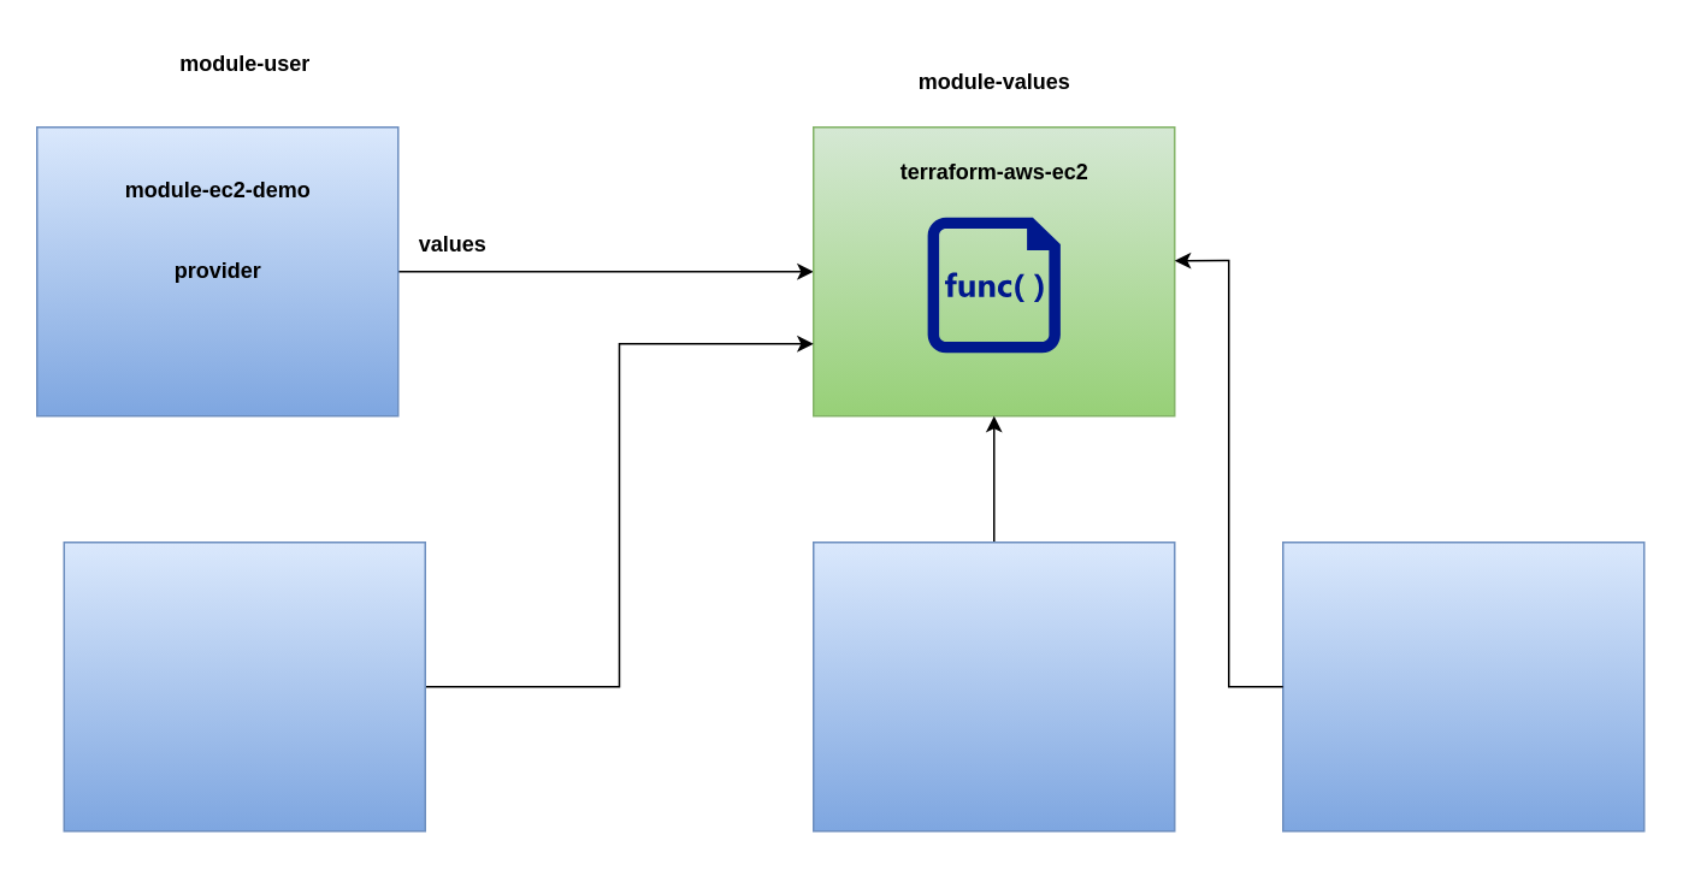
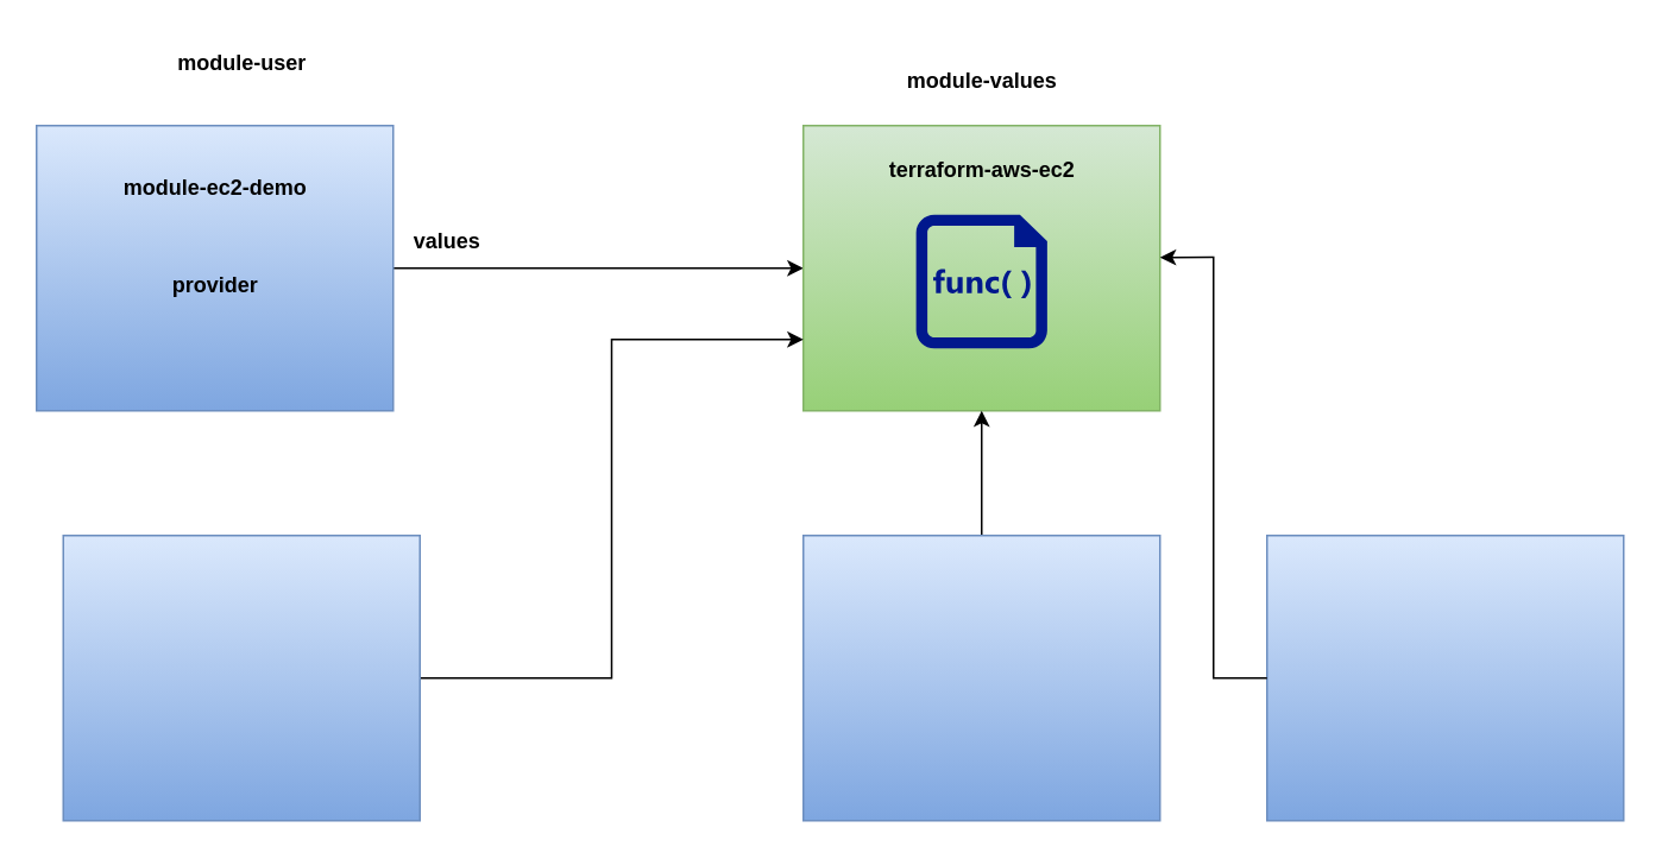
- <mxCell id="9" value="&lt;b&gt;provider&lt;/b&gt;" style="text;html=1;align=center;verticalAlign=middle;resizable=0;points=[];autosize=1;strokeColor=none;fillColor=none;" vertex="1" parent="1"><mxGeometry x="85" y="135" width="70" height="30" as="geometry" /></mxCell>
+ <mxCell id="9" value="&lt;b&gt;provider&lt;/b&gt;" style="text;html=1;align=center;verticalAlign=middle;resizable=0;points=[];autosize=1;strokeColor=none;fillColor=none;" vertex="1" parent="1"><mxGeometry x="85" y="145" width="70" height="30" as="geometry" /></mxCell>
